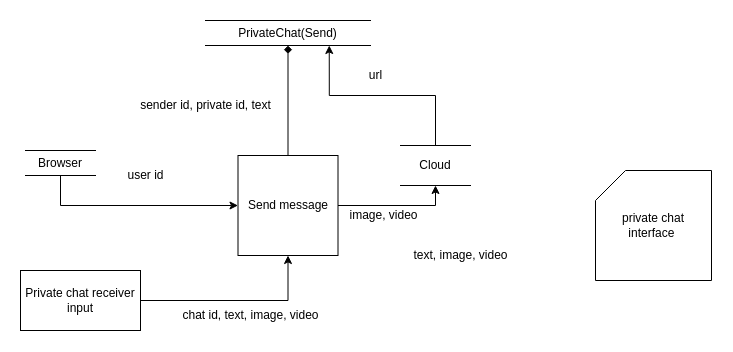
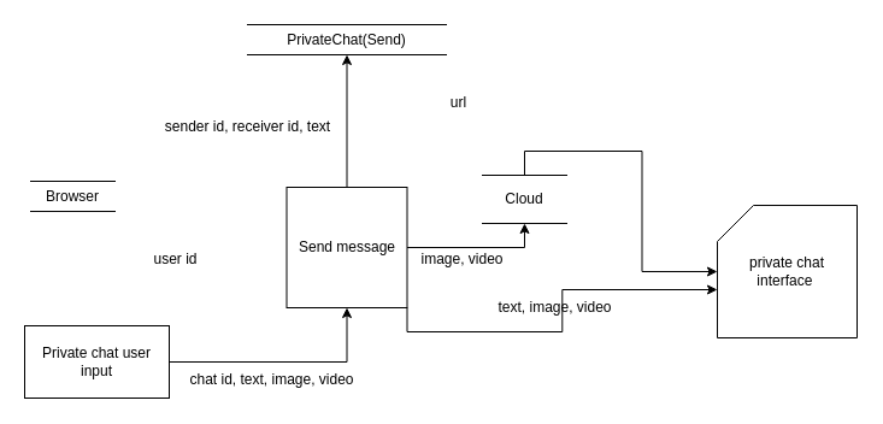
- <mxCell id="11" style="edgeStyle=orthogonalEdgeStyle;rounded=0;orthogonalLoop=1;jettySize=auto;html=1;exitX=0.5;exitY=0;exitDx=0;exitDy=0;entryX=0.5;entryY=1;entryDx=0;entryDy=0;endArrow=diamond;" edge="1" parent="1" source="14" target="5"><mxGeometry relative="1" as="geometry" /></mxCell>
+ <mxCell id="11" style="edgeStyle=orthogonalEdgeStyle;rounded=0;orthogonalLoop=1;jettySize=auto;html=1;exitX=0.5;exitY=0;exitDx=0;exitDy=0;entryX=0.5;entryY=1;entryDx=0;entryDy=0;" edge="1" parent="1" source="14" target="5"><mxGeometry relative="1" as="geometry" /></mxCell>
- <mxCell id="8" value="url" style="text;html=1;align=center;verticalAlign=middle;resizable=0;points=[];autosize=1;strokeColor=none;fillColor=none;" vertex="1" parent="1"><mxGeometry x="355" y="60" width="40" height="30" as="geometry" /></mxCell>
+ <mxCell id="8" value="url" style="text;html=1;align=center;verticalAlign=middle;resizable=0;points=[];autosize=1;strokeColor=none;fillColor=none;" vertex="1" parent="1"><mxGeometry x="360" y="70" width="40" height="30" as="geometry" /></mxCell>
- <mxCell id="16" style="edgeStyle=orthogonalEdgeStyle;rounded=0;orthogonalLoop=1;jettySize=auto;html=1;exitX=0.5;exitY=0;exitDx=0;exitDy=0;entryX=0.75;entryY=1;entryDx=0;entryDy=0;" edge="1" parent="1" source="17" target="5"><mxGeometry relative="1" as="geometry" /></mxCell>
+ <mxCell id="16" style="edgeStyle=orthogonalEdgeStyle;rounded=0;orthogonalLoop=1;jettySize=auto;html=1;exitX=0.5;exitY=0;exitDx=0;exitDy=0;" edge="1" parent="1" source="17" target="2"><mxGeometry relative="1" as="geometry" /></mxCell>
- <mxCell id="15" value="sender id, private id, text" style="text;html=1;align=center;verticalAlign=middle;resizable=0;points=[];autosize=1;strokeColor=none;fillColor=none;" vertex="1" parent="1"><mxGeometry x="125" y="90" width="160" height="30" as="geometry" /></mxCell>
+ <mxCell id="15" value="sender id, receiver id, text" style="text;html=1;align=center;verticalAlign=middle;resizable=0;points=[];autosize=1;strokeColor=none;fillColor=none;" vertex="1" parent="1"><mxGeometry x="125" y="90" width="160" height="30" as="geometry" /></mxCell>
- <mxCell id="19" value="user id" style="text;html=1;align=center;verticalAlign=middle;resizable=0;points=[];autosize=1;strokeColor=none;fillColor=none;" vertex="1" parent="1"><mxGeometry x="115" y="160" width="60" height="30" as="geometry" /></mxCell>
+ <mxCell id="19" value="user id" style="text;html=1;align=center;verticalAlign=middle;resizable=0;points=[];autosize=1;strokeColor=none;fillColor=none;" vertex="1" parent="1"><mxGeometry x="115" y="200" width="60" height="30" as="geometry" /></mxCell>
- <mxCell id="3" style="edgeStyle=orthogonalEdgeStyle;rounded=0;orthogonalLoop=1;jettySize=auto;html=1;exitX=0.5;exitY=1;exitDx=0;exitDy=0;entryX=0;entryY=0.5;entryDx=0;entryDy=0;" edge="1" parent="1" source="4" target="14"><mxGeometry relative="1" as="geometry"><mxPoint x="75" y="210" as="targetPoint" /></mxGeometry></mxCell>
+ <mxCell id="13" style="edgeStyle=orthogonalEdgeStyle;rounded=0;orthogonalLoop=1;jettySize=auto;html=1;exitX=1;exitY=1;exitDx=0;exitDy=0;entryX=0;entryY=0;entryDx=0;entryDy=70;entryPerimeter=0;" edge="1" parent="1" source="14" target="2"><mxGeometry relative="1" as="geometry"><mxPoint x="615" y="240" as="targetPoint" /></mxGeometry></mxCell>
- <mxCell id="7" value="Private chat receiver input" style="rounded=0;whiteSpace=wrap;html=1;" vertex="1" parent="1"><mxGeometry x="20" y="270" width="120" height="60" as="geometry" /></mxCell>
+ <mxCell id="7" value="Private chat user input" style="rounded=0;whiteSpace=wrap;html=1;" vertex="1" parent="1"><mxGeometry x="20" y="270" width="120" height="60" as="geometry" /></mxCell>
- <mxCell id="10" value="chat id, text, image, video" style="text;html=1;align=center;verticalAlign=middle;resizable=0;points=[];autosize=1;strokeColor=none;fillColor=none;" vertex="1" parent="1"><mxGeometry x="170" y="300" width="160" height="30" as="geometry" /></mxCell>
+ <mxCell id="10" value="chat id, text, image, video" style="text;html=1;align=center;verticalAlign=middle;resizable=0;points=[];autosize=1;strokeColor=none;fillColor=none;" vertex="1" parent="1"><mxGeometry x="145" y="300" width="160" height="30" as="geometry" /></mxCell>
